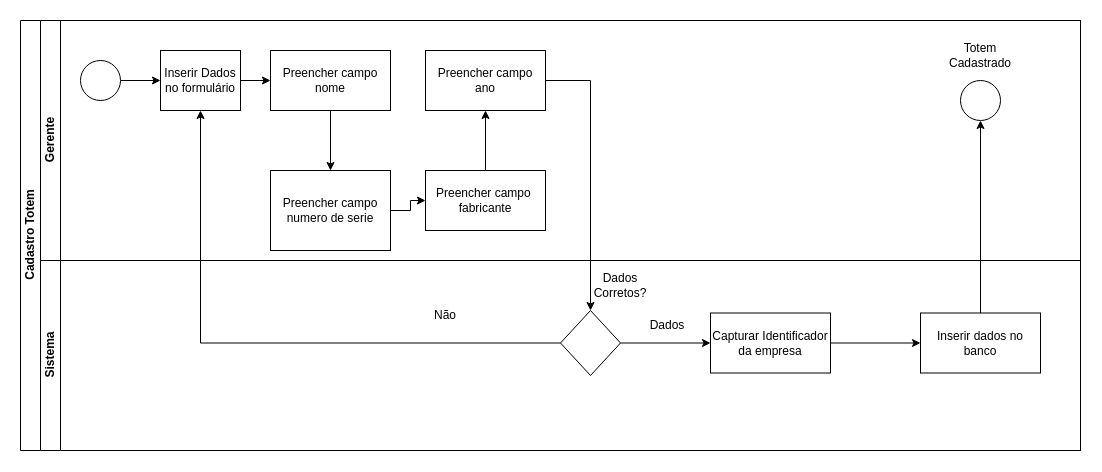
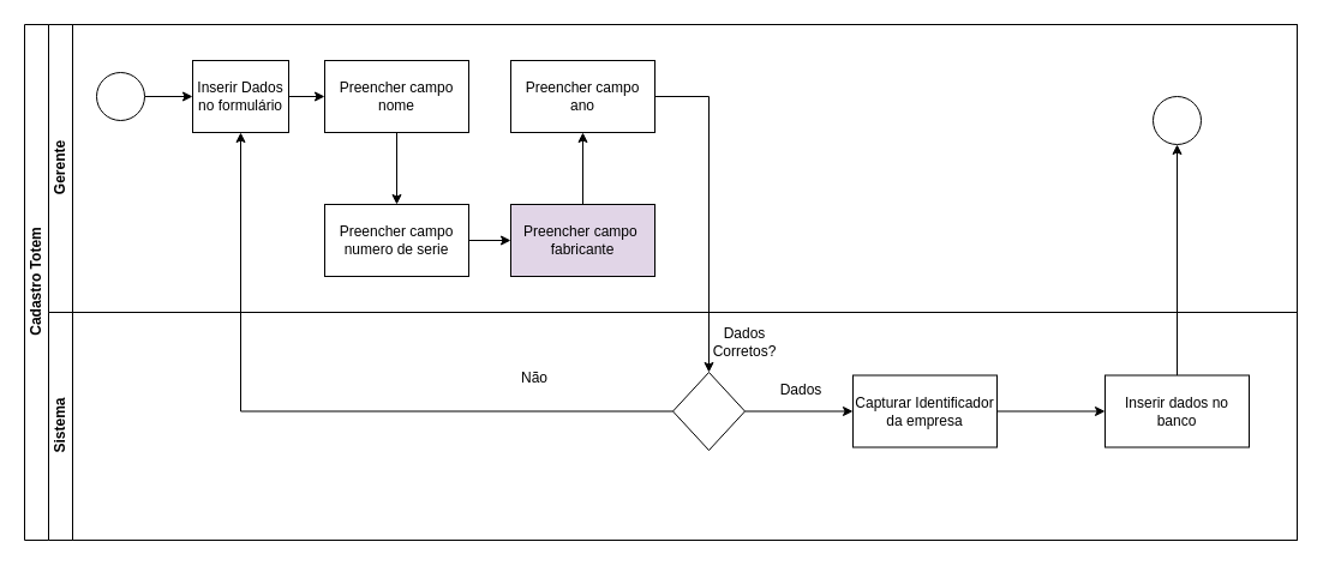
- <mxCell id="16" value="Totem Cadastrado" style="text;html=1;align=center;verticalAlign=middle;whiteSpace=wrap;rounded=0;" vertex="1" parent="3"><mxGeometry x="910" y="20" width="60" height="30" as="geometry" /></mxCell>
- <mxCell id="14" value="Preencher campo&amp;nbsp;&lt;div&gt;fabricante&lt;/div&gt;" style="whiteSpace=wrap;html=1;fontColor=#000000;rounded=0;" parent="3" vertex="1"><mxGeometry x="385" y="150" width="120" height="60" as="geometry" /></mxCell>
+ <mxCell id="14" value="Preencher campo&amp;nbsp;&lt;div&gt;fabricante&lt;/div&gt;" style="whiteSpace=wrap;html=1;fontColor=#000000;rounded=0;fillColor=#e1d5e7;" parent="3" vertex="1"><mxGeometry x="385" y="150" width="120" height="60" as="geometry" /></mxCell>
- <mxCell id="12" value="Preencher campo&lt;div&gt;numero de serie&lt;/div&gt;" style="whiteSpace=wrap;html=1;fontColor=#000000;rounded=0;" parent="3" vertex="1"><mxGeometry x="230" y="150" width="120" height="80" as="geometry" /></mxCell>
+ <mxCell id="12" value="Preencher campo&lt;div&gt;numero de serie&lt;/div&gt;" style="whiteSpace=wrap;html=1;fontColor=#000000;rounded=0;" parent="3" vertex="1"><mxGeometry x="230" y="150" width="120" height="60" as="geometry" /></mxCell>
